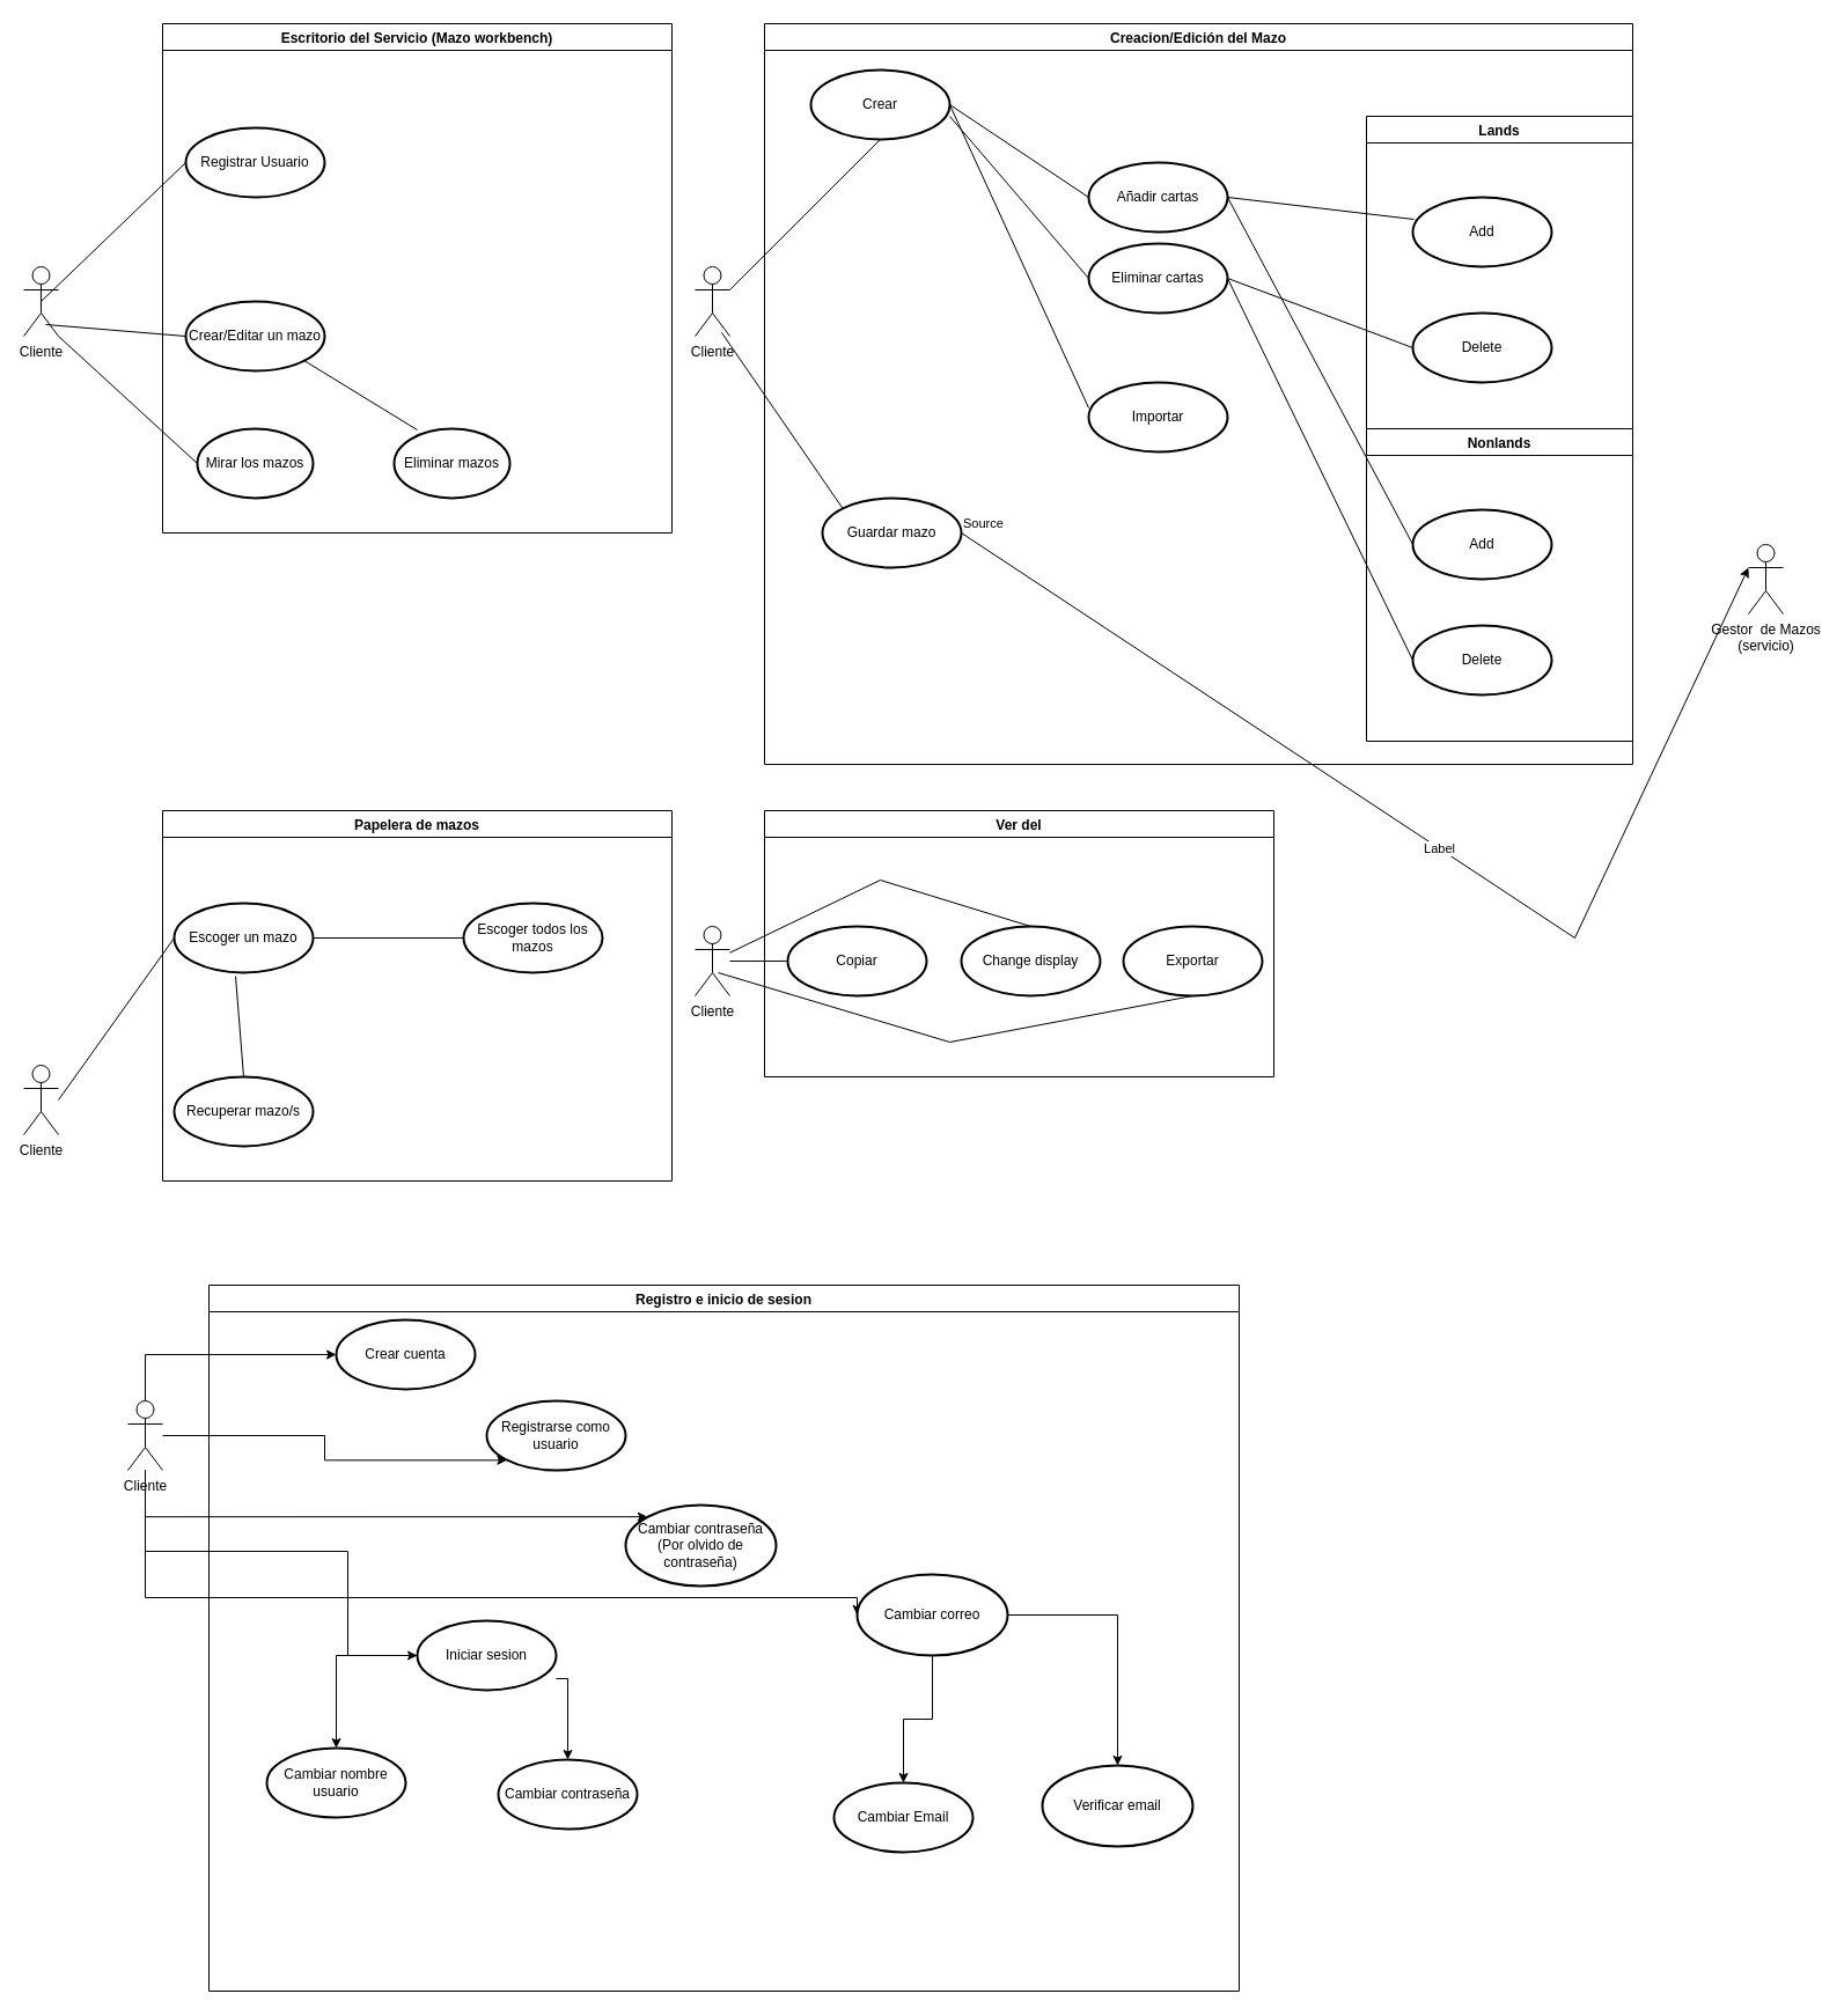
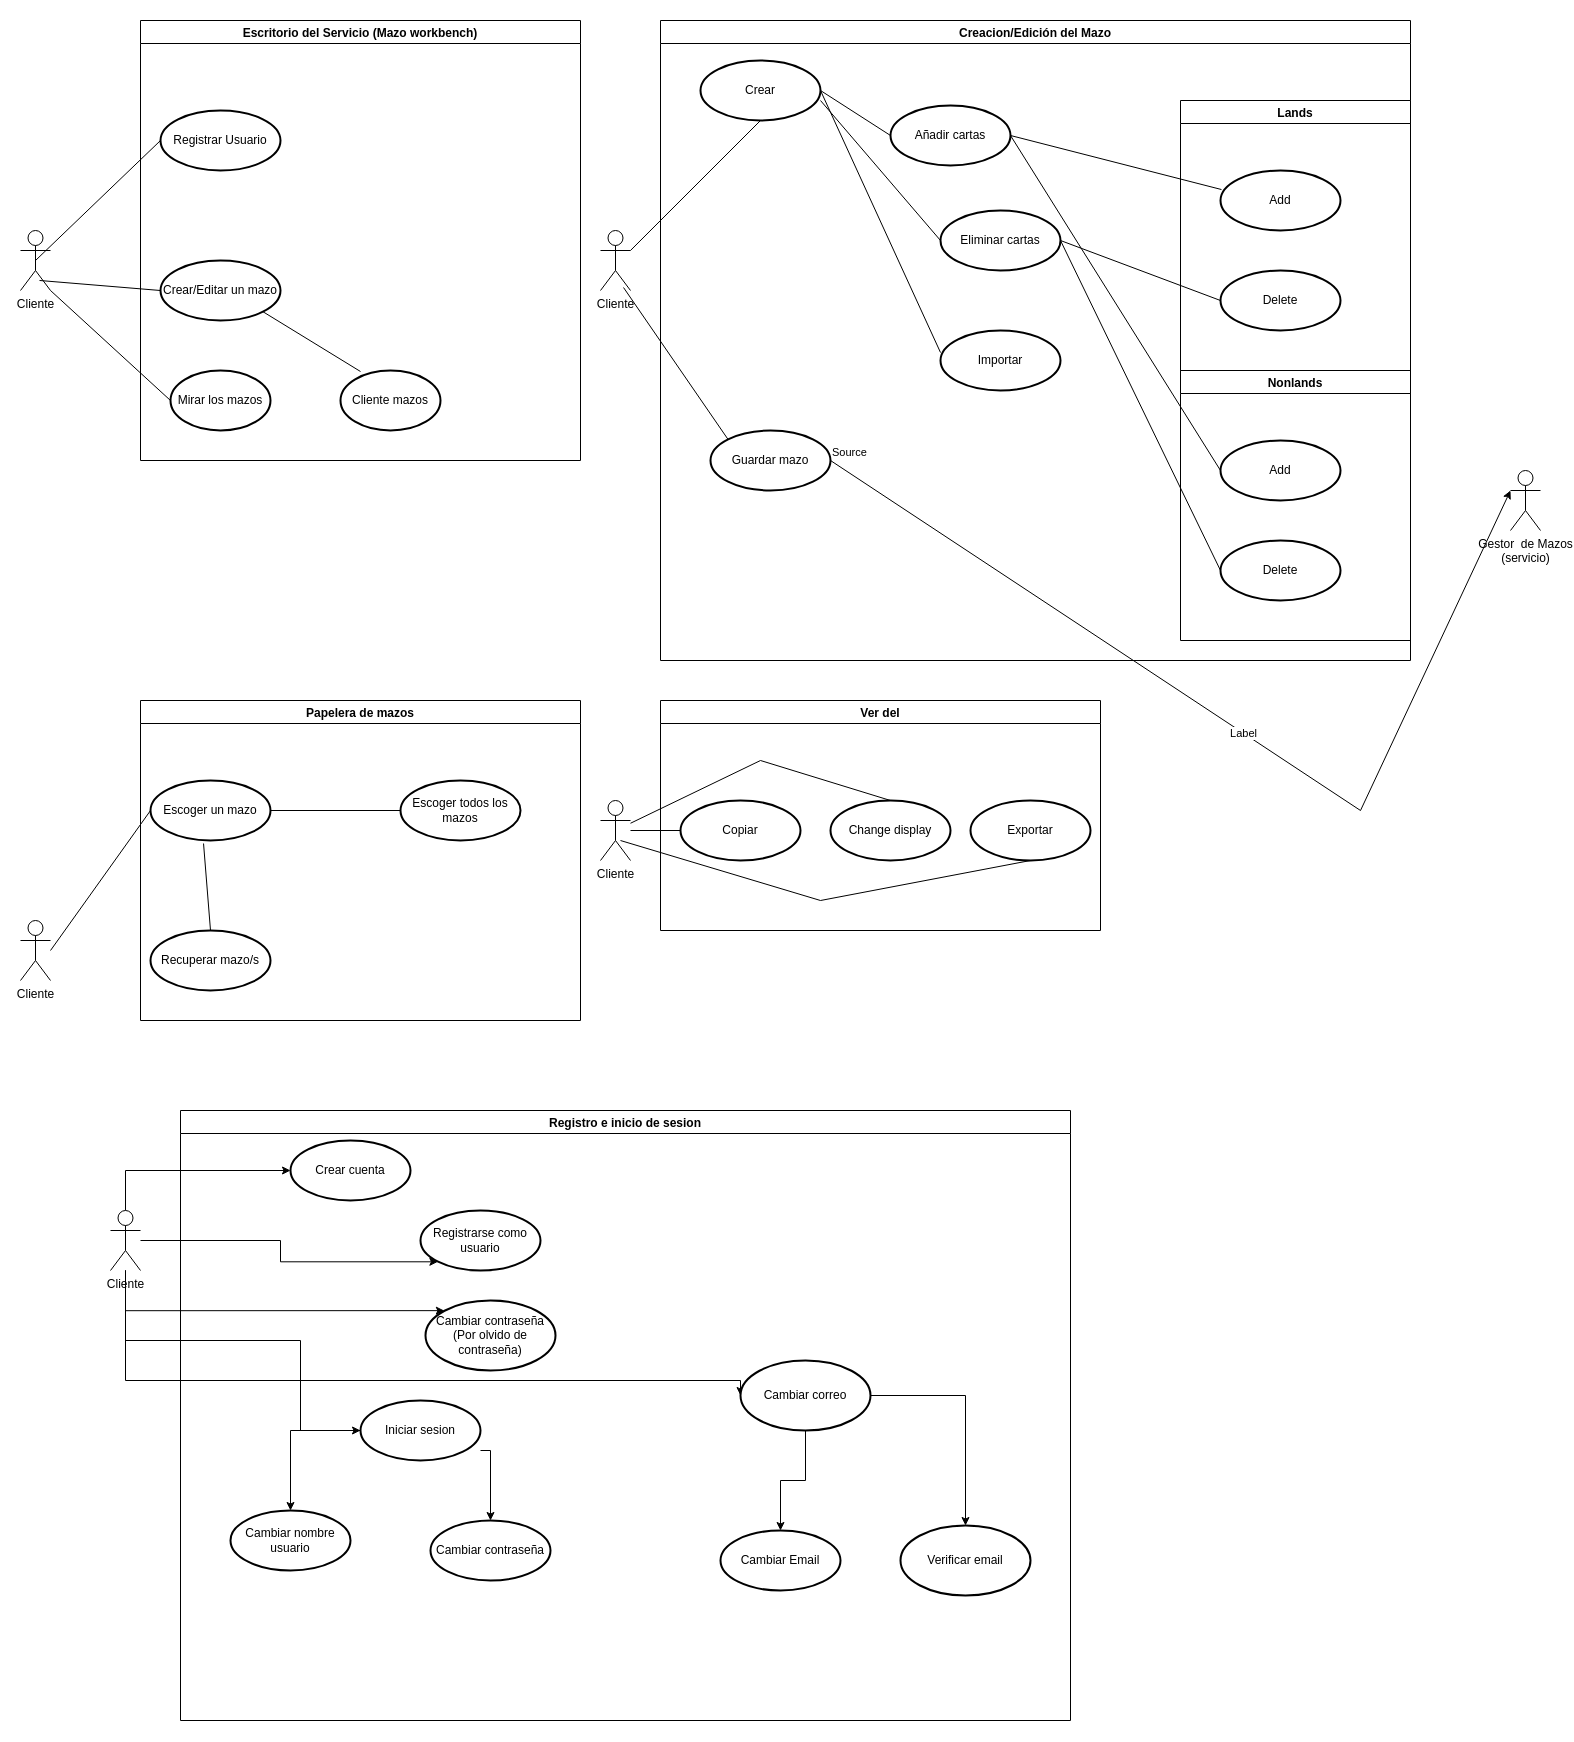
- <mxCell id="19" value="Añadir cartas" style="strokeWidth=2;html=1;shape=mxgraph.flowchart.start_1;whiteSpace=wrap;" parent="16" vertex="1"><mxGeometry x="280" y="120" width="120" height="60" as="geometry" /></mxCell>
+ <mxCell id="19" value="Añadir cartas" style="strokeWidth=2;html=1;shape=mxgraph.flowchart.start_1;whiteSpace=wrap;" parent="16" vertex="1"><mxGeometry x="230" y="85" width="120" height="60" as="geometry" /></mxCell>
- <mxCell id="13" value="Eliminar mazos" style="strokeWidth=2;html=1;shape=mxgraph.flowchart.start_1;whiteSpace=wrap;" parent="10" vertex="1"><mxGeometry x="200" y="350" width="100" height="60" as="geometry" /></mxCell>
+ <mxCell id="13" value="Cliente mazos" style="strokeWidth=2;html=1;shape=mxgraph.flowchart.start_1;whiteSpace=wrap;" parent="10" vertex="1"><mxGeometry x="200" y="350" width="100" height="60" as="geometry" /></mxCell>
- <mxCell id="62" value="Cambiar contraseña&lt;br&gt;(Por olvido de contraseña)" style="strokeWidth=2;html=1;shape=mxgraph.flowchart.start_1;whiteSpace=wrap;" vertex="1" parent="59"><mxGeometry x="360" y="190" width="130" height="70" as="geometry" /></mxCell>
+ <mxCell id="62" value="Cambiar contraseña&lt;br&gt;(Por olvido de contraseña)" style="strokeWidth=2;html=1;shape=mxgraph.flowchart.start_1;whiteSpace=wrap;" vertex="1" parent="59"><mxGeometry x="245" y="190" width="130" height="70" as="geometry" /></mxCell>
- <mxCell id="64" value="Cambiar Email" style="strokeWidth=2;html=1;shape=mxgraph.flowchart.start_1;whiteSpace=wrap;" vertex="1" parent="59"><mxGeometry x="540" y="430" width="120" height="60" as="geometry" /></mxCell>
+ <mxCell id="64" value="Cambiar Email" style="strokeWidth=2;html=1;shape=mxgraph.flowchart.start_1;whiteSpace=wrap;" vertex="1" parent="59"><mxGeometry x="540" y="420" width="120" height="60" as="geometry" /></mxCell>
